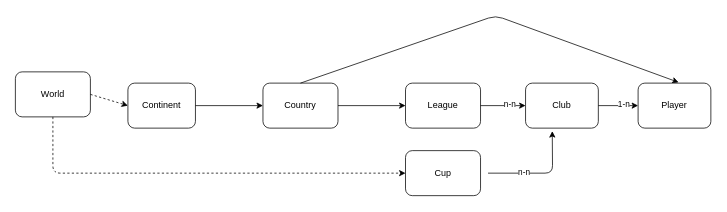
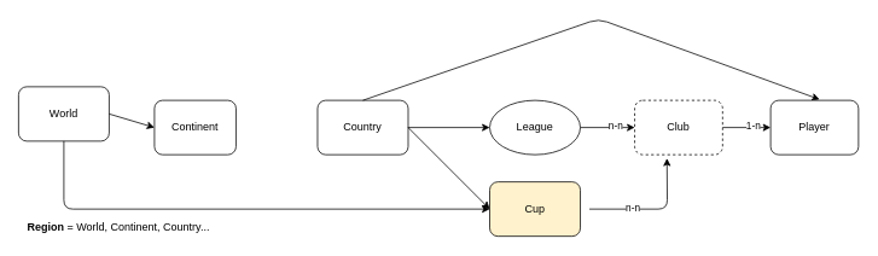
- <mxCell id="16" value="" style="endArrow=classic;html=1;exitX=1;exitY=0.5;exitDx=0;exitDy=0;entryX=0;entryY=0.5;entryDx=0;entryDy=0;dashed=1;" edge="1" parent="1" source="15" target="13"><mxGeometry width="50" height="50" relative="1" as="geometry"><mxPoint x="340" y="500" as="sourcePoint" /><mxPoint x="390" y="450" as="targetPoint" /></mxGeometry></mxCell>
+ <mxCell id="16" value="" style="endArrow=classic;html=1;exitX=1;exitY=0.5;exitDx=0;exitDy=0;entryX=0;entryY=0.5;entryDx=0;entryDy=0;" edge="1" parent="1" source="15" target="13"><mxGeometry width="50" height="50" relative="1" as="geometry"><mxPoint x="340" y="500" as="sourcePoint" /><mxPoint x="390" y="450" as="targetPoint" /></mxGeometry></mxCell>
- <mxCell id="14" value="" style="endArrow=classic;html=1;exitX=1;exitY=0.5;exitDx=0;exitDy=0;entryX=0;entryY=0.5;entryDx=0;entryDy=0;" edge="1" parent="1" source="13" target="10"><mxGeometry width="50" height="50" relative="1" as="geometry"><mxPoint x="620" y="500" as="sourcePoint" /><mxPoint x="670" y="450" as="targetPoint" /></mxGeometry></mxCell>
- <mxCell id="5" value="League" style="rounded=1;whiteSpace=wrap;html=1;" vertex="1" parent="1"><mxGeometry x="540" y="110" width="100" height="60" as="geometry" /></mxCell>
+ <mxCell id="5" value="League" style="ellipse;whiteSpace=wrap;html=1;" vertex="1" parent="1"><mxGeometry x="540" y="110" width="100" height="60" as="geometry" /></mxCell>
- <mxCell id="2" value="Club" style="rounded=1;whiteSpace=wrap;html=1;" vertex="1" parent="1"><mxGeometry x="700" y="110" width="97" height="60" as="geometry" /></mxCell>
+ <mxCell id="2" value="Club" style="rounded=1;whiteSpace=wrap;html=1;dashed=1;" vertex="1" parent="1"><mxGeometry x="700" y="110" width="97" height="60" as="geometry" /></mxCell>
+ <mxCell id="12" value="" style="endArrow=classic;html=1;entryX=0;entryY=0.5;entryDx=0;entryDy=0;exitX=1;exitY=0.5;exitDx=0;exitDy=0;" edge="1" parent="1" source="10" target="21"><mxGeometry width="50" height="50" relative="1" as="geometry"><mxPoint x="450" y="130" as="sourcePoint" /><mxPoint x="530" y="230" as="targetPoint" /></mxGeometry></mxCell>
- <mxCell id="17" value="" style="endArrow=classic;html=1;exitX=0.5;exitY=1;exitDx=0;exitDy=0;entryX=0;entryY=0.5;entryDx=0;entryDy=0;dashed=1;" edge="1" parent="1" source="15" target="21"><mxGeometry width="50" height="50" relative="1" as="geometry"><mxPoint x="340" y="500" as="sourcePoint" /><mxPoint x="530" y="230" as="targetPoint" /><Array as="points"><mxPoint x="70" y="230" /></Array></mxGeometry></mxCell>
+ <mxCell id="17" value="" style="endArrow=classic;html=1;exitX=0.5;exitY=1;exitDx=0;exitDy=0;entryX=0;entryY=0.5;entryDx=0;entryDy=0;" edge="1" parent="1" source="15" target="21"><mxGeometry width="50" height="50" relative="1" as="geometry"><mxPoint x="340" y="500" as="sourcePoint" /><mxPoint x="530" y="230" as="targetPoint" /><Array as="points"><mxPoint x="70" y="230" /></Array></mxGeometry></mxCell>
- <mxCell id="21" value="Cup" style="rounded=1;whiteSpace=wrap;html=1;" vertex="1" parent="1"><mxGeometry x="540" y="200" width="100" height="60" as="geometry" /></mxCell>
+ <mxCell id="21" value="Cup" style="rounded=1;whiteSpace=wrap;html=1;fillColor=#fff2cc;" vertex="1" parent="1"><mxGeometry x="540" y="200" width="100" height="60" as="geometry" /></mxCell>
+ <mxCell id="18" value="&lt;b&gt;Region&lt;/b&gt; = World, Continent, Country..." style="text;html=1;align=center;verticalAlign=middle;resizable=0;points=[];autosize=1;" vertex="1" parent="1"><mxGeometry x="20" y="240" width="220" height="20" as="geometry" /></mxCell>
